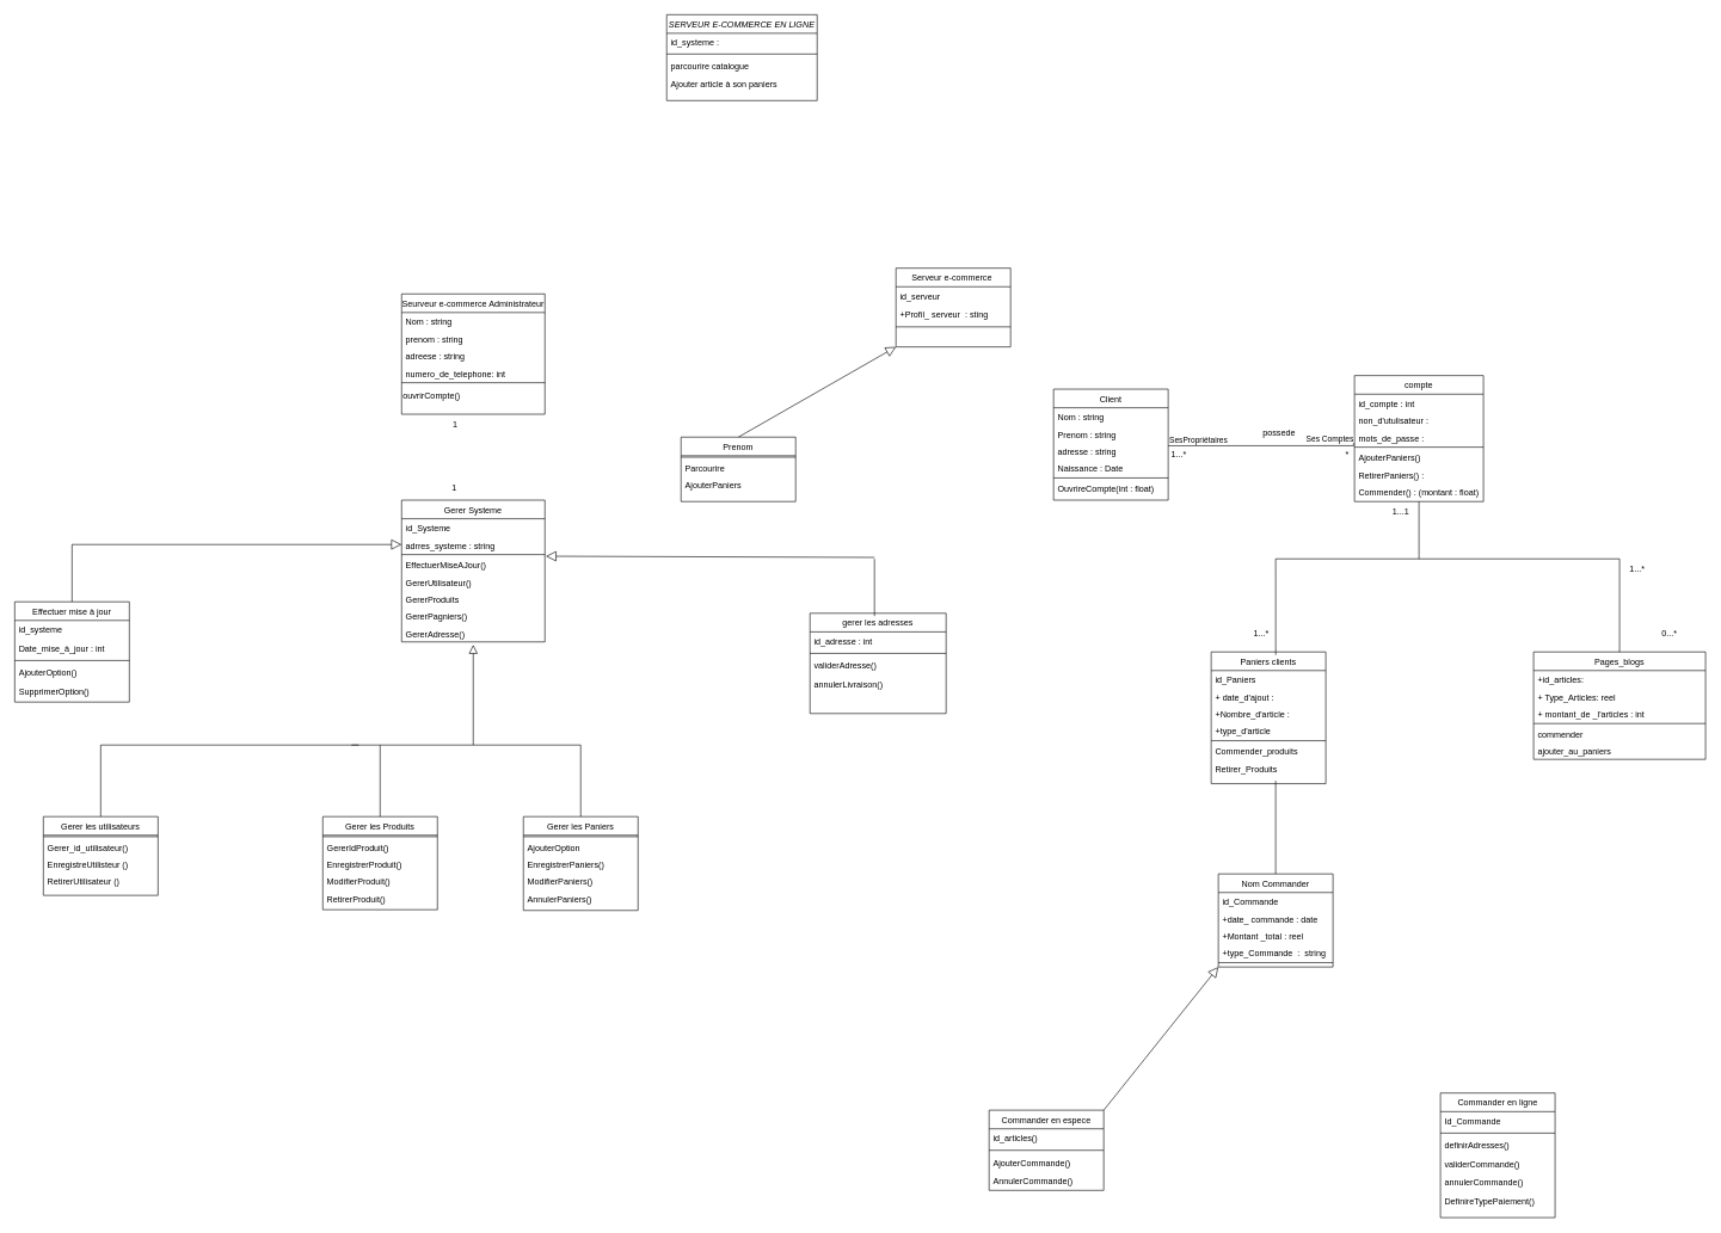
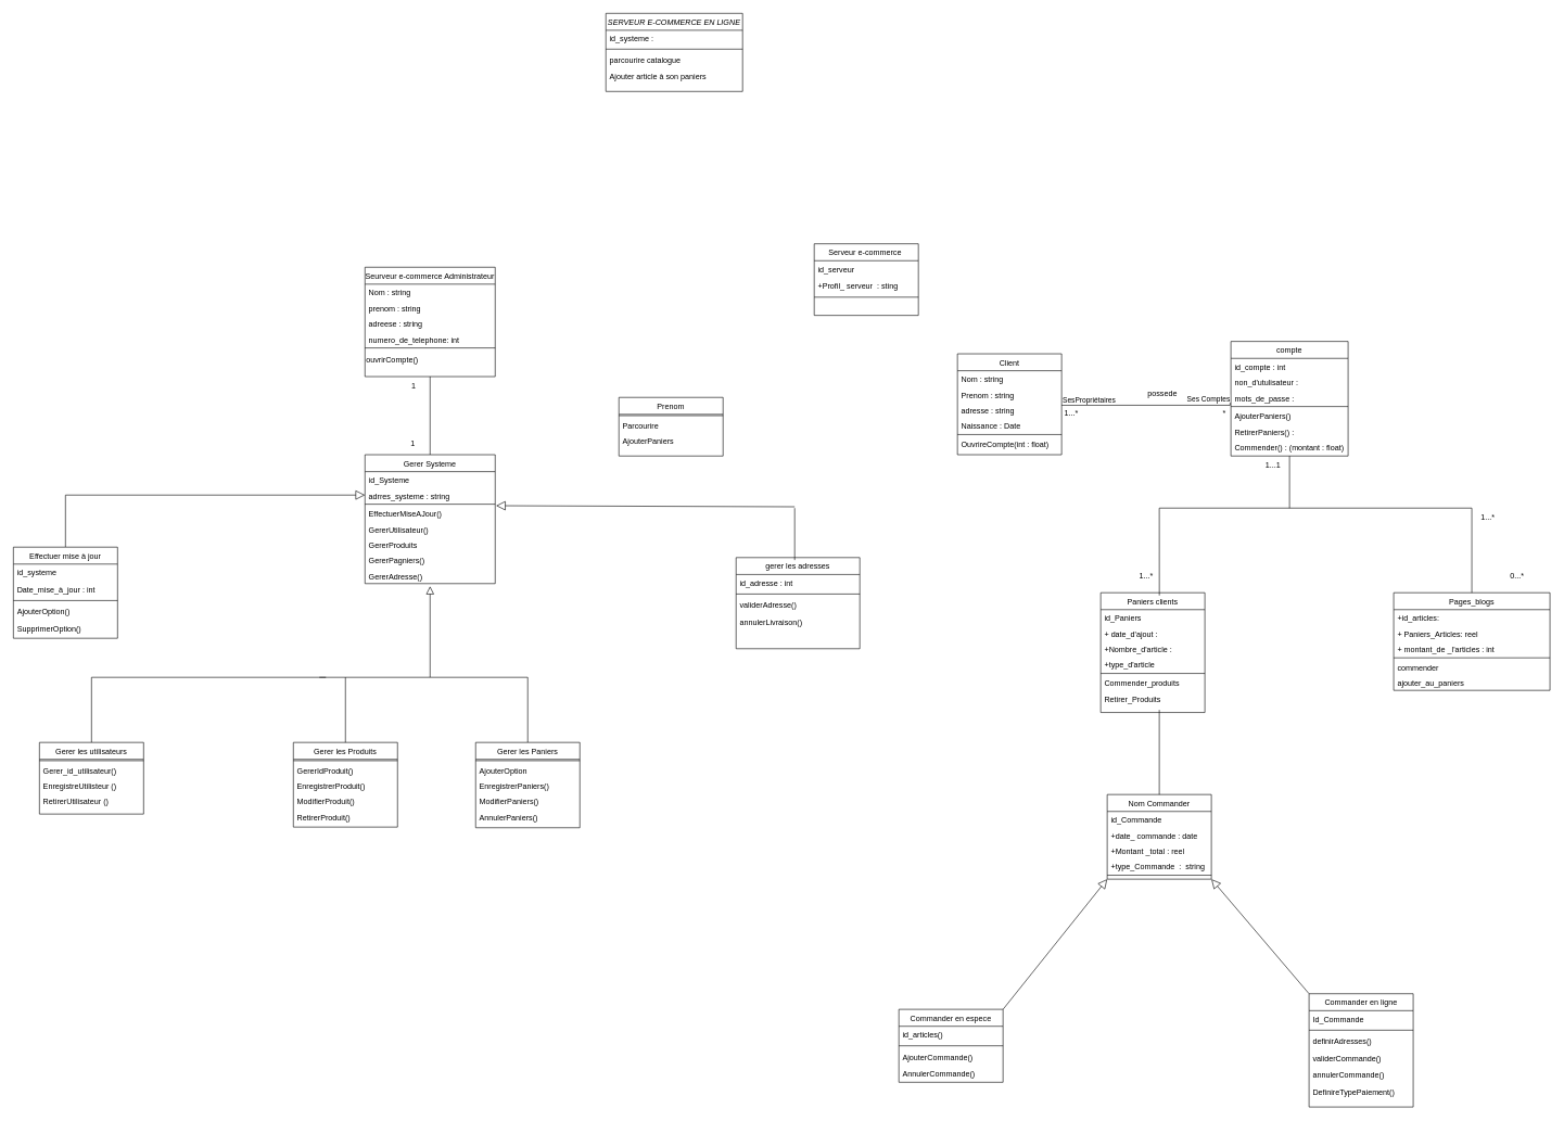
- <mxCell id="18" value="" style="edgeStyle=none;html=1;endArrow=block;endFill=0;endSize=12;verticalAlign=bottom;rounded=0;entryX=0;entryY=1;entryDx=0;entryDy=0;exitX=0.5;exitY=0;exitDx=0;exitDy=0;" parent="1" source="19" target="7" edge="1"><mxGeometry width="160" relative="1" as="geometry"><mxPoint x="1120" y="590" as="sourcePoint" /><mxPoint x="1190" y="470" as="targetPoint" /></mxGeometry></mxCell>
+ <mxCell id="51" value="" style="endArrow=none;html=1;rounded=0;entryX=0.5;entryY=1;entryDx=0;entryDy=0;exitX=0.5;exitY=0;exitDx=0;exitDy=0;" parent="1" source="52" target="11" edge="1"><mxGeometry width="50" height="50" relative="1" as="geometry"><mxPoint x="650" y="700" as="sourcePoint" /><mxPoint x="650" y="570" as="targetPoint" /><Array as="points" /></mxGeometry></mxCell>
- <mxCell id="46" value="+ Type_Articles: reel" style="text;align=left;verticalAlign=top;spacingLeft=4;spacingRight=4;overflow=hidden;rotatable=0;points=[[0,0.5],[1,0.5]];portConstraint=eastwest;" parent="44" vertex="1"><mxGeometry y="50" width="240" height="24" as="geometry" /></mxCell>
+ <mxCell id="46" value="+ Paniers_Articles: reel" style="text;align=left;verticalAlign=top;spacingLeft=4;spacingRight=4;overflow=hidden;rotatable=0;points=[[0,0.5],[1,0.5]];portConstraint=eastwest;" parent="44" vertex="1"><mxGeometry y="50" width="240" height="24" as="geometry" /></mxCell>
+ <mxCell id="101" value="" style="edgeStyle=none;html=1;endArrow=block;endFill=0;endSize=12;verticalAlign=bottom;rounded=0;exitX=0;exitY=0;exitDx=0;exitDy=0;entryX=1;entryY=1;entryDx=0;entryDy=0;" parent="1" source="107" target="30" edge="1"><mxGeometry width="160" relative="1" as="geometry"><mxPoint x="2020" y="1500" as="sourcePoint" /><mxPoint x="1860" y="1400" as="targetPoint" /><Array as="points" /></mxGeometry></mxCell>
